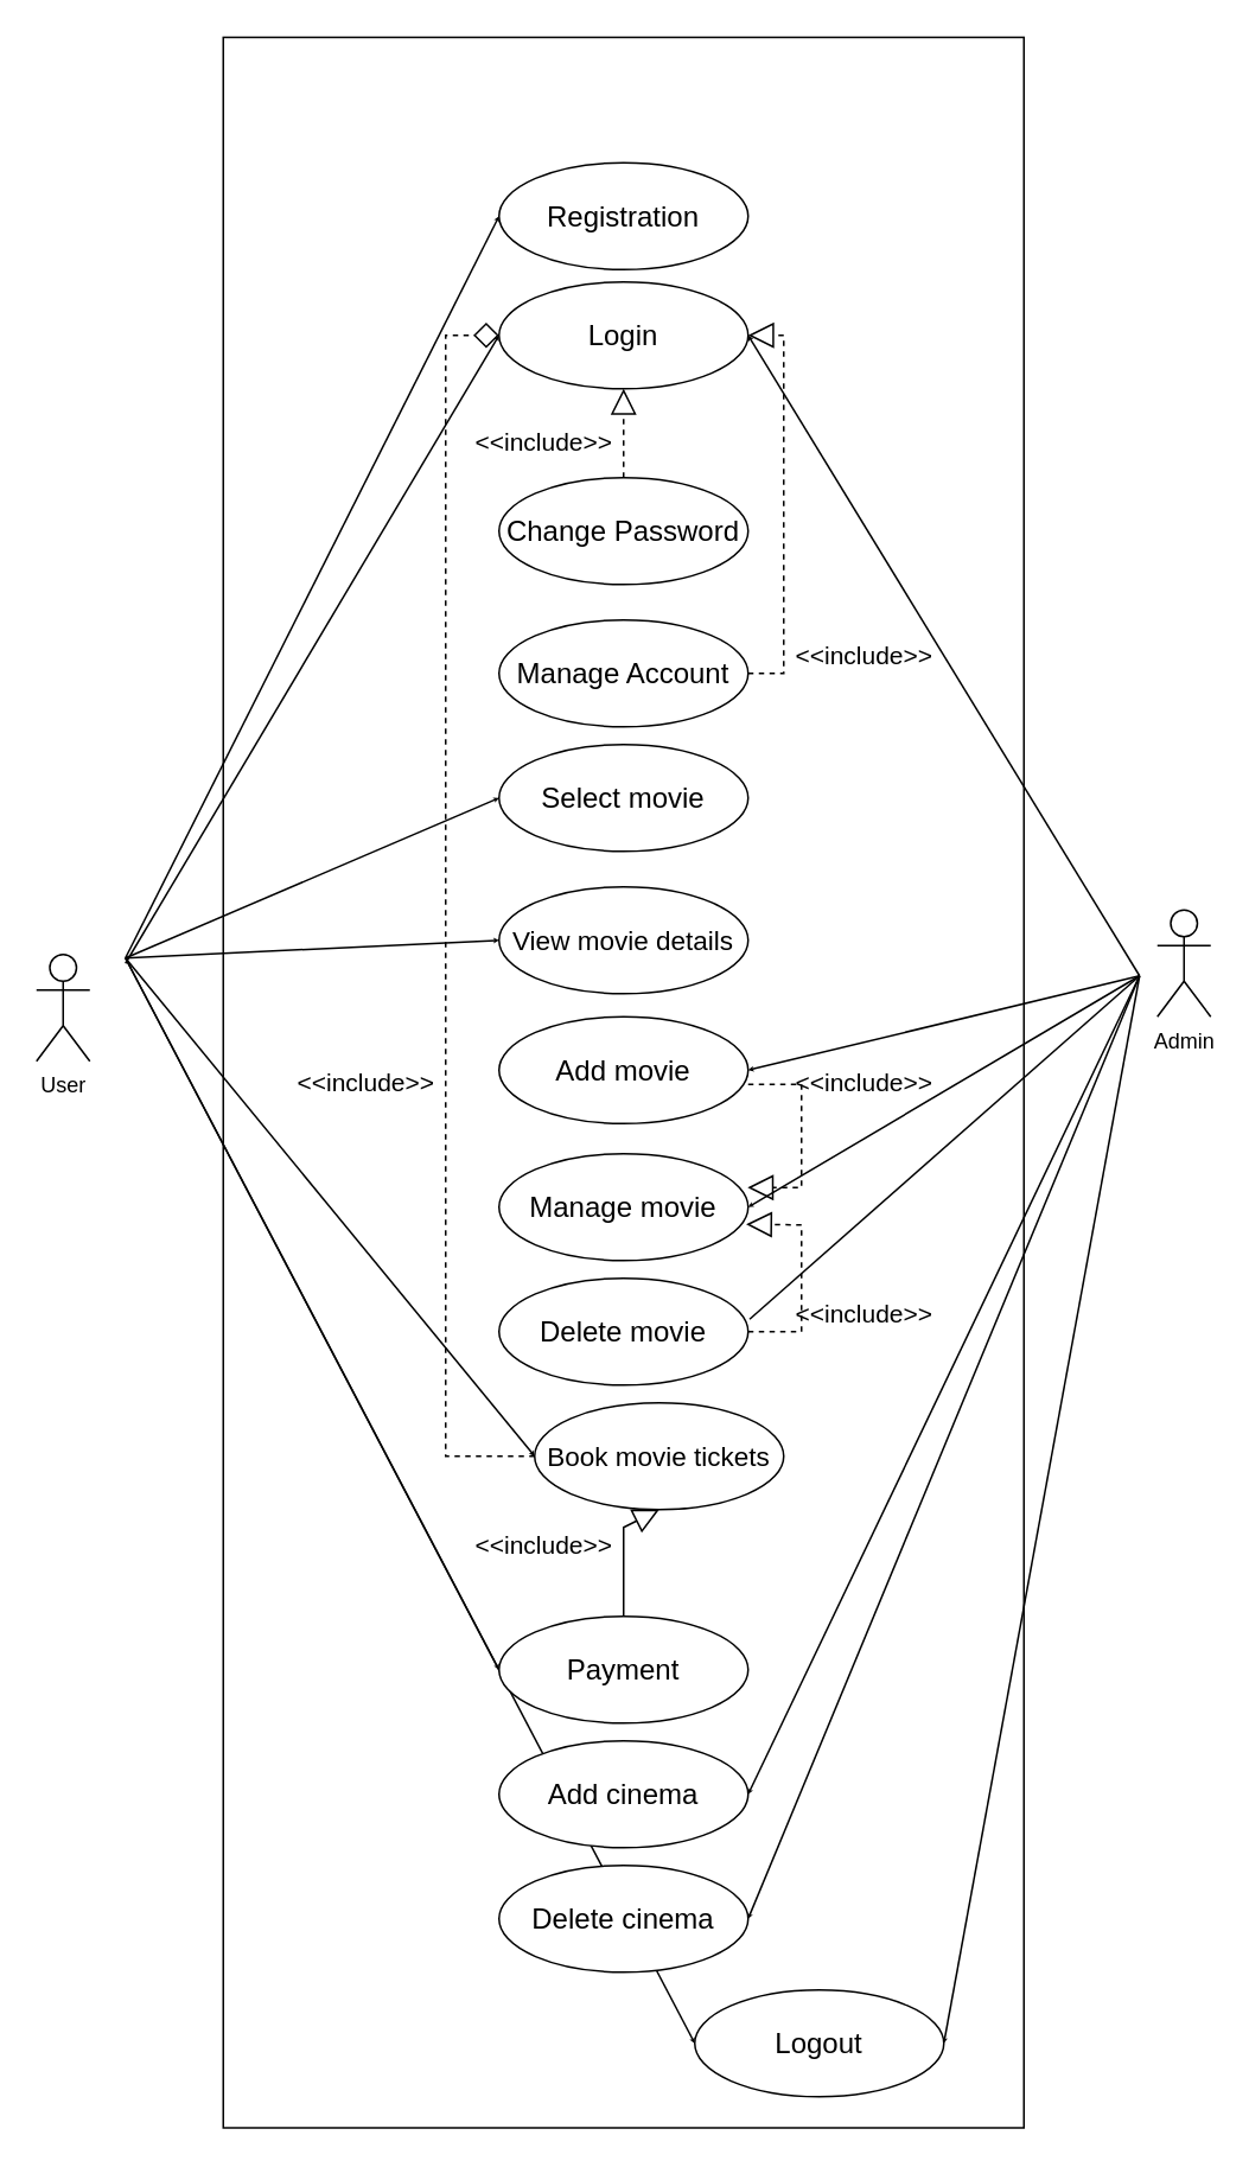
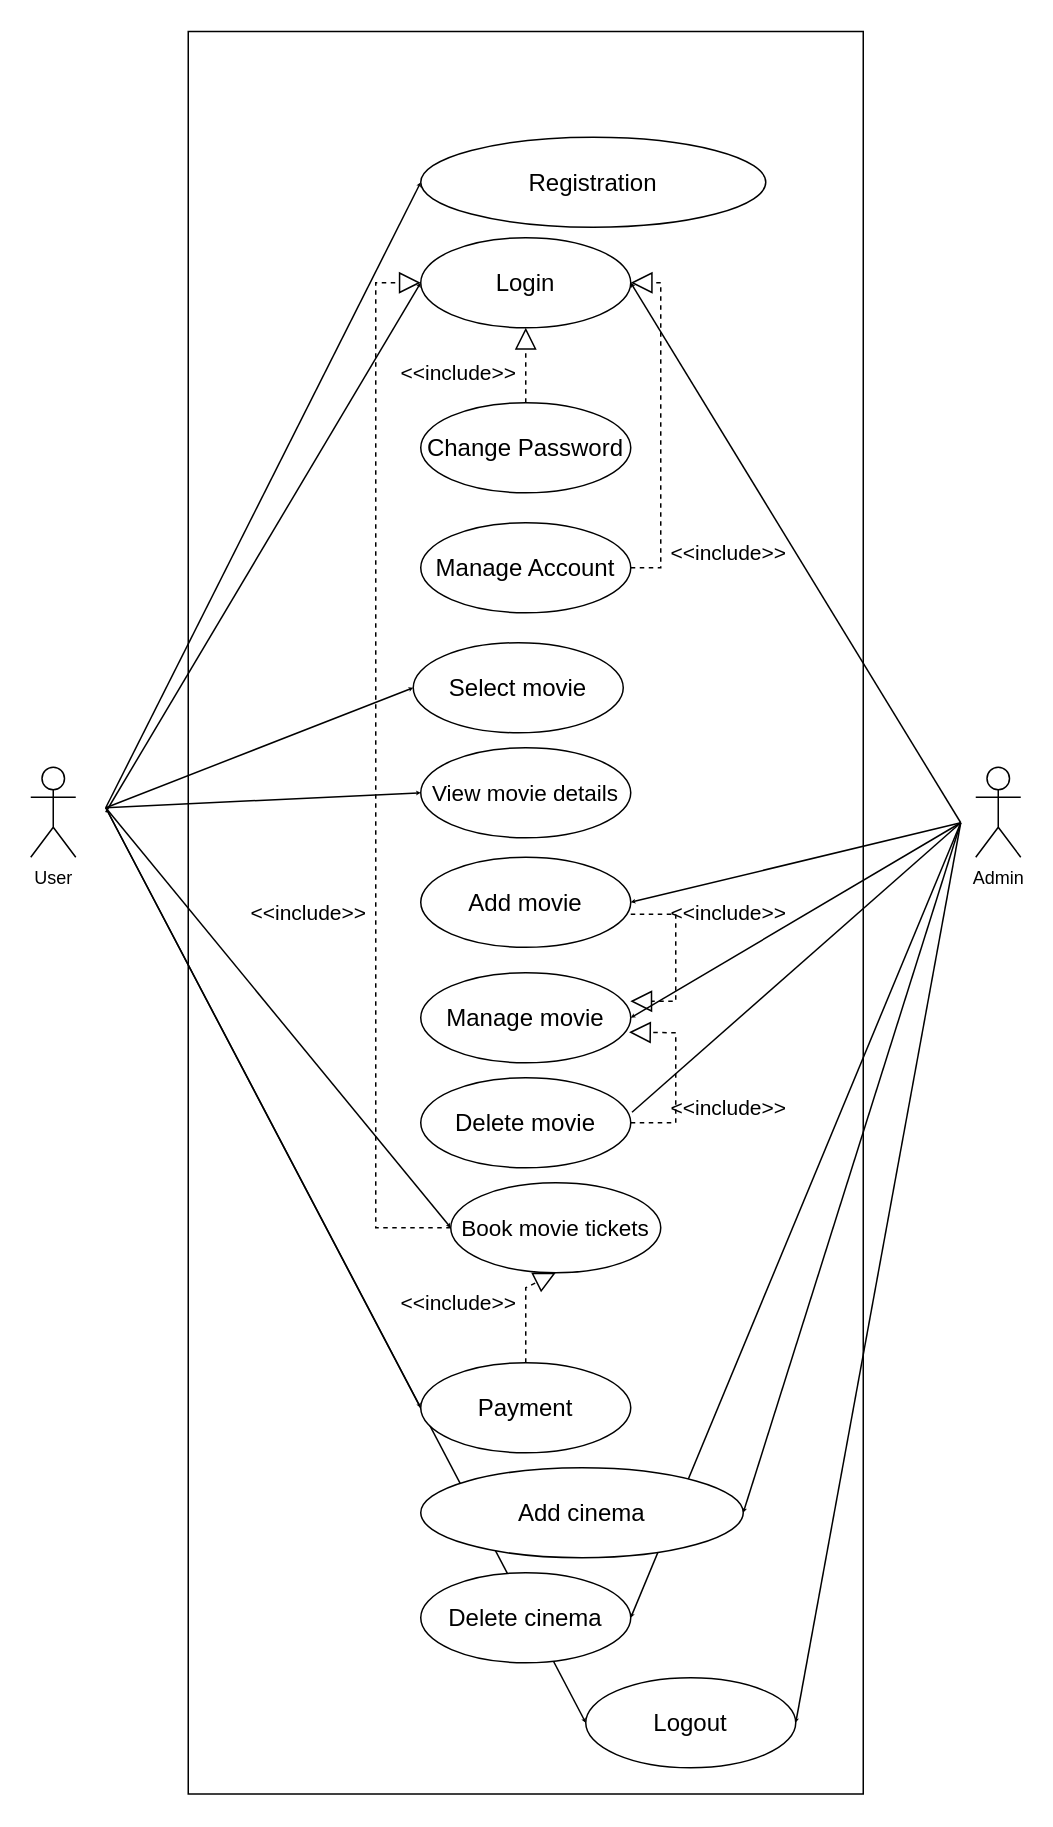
- <mxCell id="16" value="&lt;font style=&quot;font-size: 16px&quot;&gt;Registration&lt;/font&gt;" style="ellipse;whiteSpace=wrap;html=1;" parent="1" vertex="1"><mxGeometry x="280" y="91" width="140" height="60" as="geometry" /></mxCell>
+ <mxCell id="16" value="&lt;font style=&quot;font-size: 16px&quot;&gt;Registration&lt;/font&gt;" style="ellipse;whiteSpace=wrap;html=1;" parent="1" vertex="1"><mxGeometry x="280" y="91" width="230" height="60" as="geometry" /></mxCell>
- <mxCell id="43" value="" style="endArrow=diamond;dashed=1;endFill=0;endSize=12;html=1;rounded=0;fontSize=14;entryX=0;entryY=0.5;entryDx=0;entryDy=0;exitX=0;exitY=0.5;exitDx=0;exitDy=0;" edge="1" parent="1" source="20" target="17"><mxGeometry width="160" relative="1" as="geometry"><mxPoint x="40" y="343" as="sourcePoint" /><mxPoint x="40" y="153" as="targetPoint" /><Array as="points"><mxPoint x="250" y="818" /><mxPoint x="250" y="348" /><mxPoint x="250" y="188" /></Array></mxGeometry></mxCell>
+ <mxCell id="43" value="" style="endArrow=block;dashed=1;endFill=0;endSize=12;html=1;rounded=0;fontSize=14;entryX=0;entryY=0.5;entryDx=0;entryDy=0;exitX=0;exitY=0.5;exitDx=0;exitDy=0;" edge="1" parent="1" source="20" target="17"><mxGeometry width="160" relative="1" as="geometry"><mxPoint x="40" y="343" as="sourcePoint" /><mxPoint x="40" y="153" as="targetPoint" /><Array as="points"><mxPoint x="250" y="818" /><mxPoint x="250" y="348" /><mxPoint x="250" y="188" /></Array></mxGeometry></mxCell>
- <mxCell id="18" value="&lt;font style=&quot;font-size: 16px&quot;&gt;Select movie&lt;/font&gt;" style="ellipse;whiteSpace=wrap;html=1;" parent="1" vertex="1"><mxGeometry x="280" y="418" width="140" height="60" as="geometry" /></mxCell>
+ <mxCell id="18" value="&lt;font style=&quot;font-size: 16px&quot;&gt;Select movie&lt;/font&gt;" style="ellipse;whiteSpace=wrap;html=1;" parent="1" vertex="1"><mxGeometry x="275" y="428" width="140" height="60" as="geometry" /></mxCell>
- <mxCell id="9" value="User" style="shape=umlActor;verticalLabelPosition=bottom;verticalAlign=top;html=1;" parent="1" vertex="1"><mxGeometry x="20" y="536" width="30" height="60" as="geometry" /></mxCell>
+ <mxCell id="9" value="User" style="shape=umlActor;verticalLabelPosition=bottom;verticalAlign=top;html=1;" parent="1" vertex="1"><mxGeometry x="20" y="511" width="30" height="60" as="geometry" /></mxCell>
- <mxCell id="40" value="" style="endArrow=block;dashed=0;endFill=0;endSize=12;html=1;rounded=0;entryX=0.5;entryY=1;entryDx=0;entryDy=0;exitX=0.5;exitY=0;exitDx=0;exitDy=0;" edge="1" parent="1" source="23" target="20"><mxGeometry width="160" relative="1" as="geometry"><mxPoint x="420" y="888" as="sourcePoint" /><mxPoint x="510" y="918" as="targetPoint" /><Array as="points"><mxPoint x="350" y="858" /></Array></mxGeometry></mxCell>
+ <mxCell id="40" value="" style="endArrow=block;dashed=1;endFill=0;endSize=12;html=1;rounded=0;entryX=0.5;entryY=1;entryDx=0;entryDy=0;exitX=0.5;exitY=0;exitDx=0;exitDy=0;" edge="1" parent="1" source="23" target="20"><mxGeometry width="160" relative="1" as="geometry"><mxPoint x="420" y="888" as="sourcePoint" /><mxPoint x="510" y="918" as="targetPoint" /><Array as="points"><mxPoint x="350" y="858" /></Array></mxGeometry></mxCell>
- <mxCell id="24" value="&lt;font style=&quot;font-size: 16px&quot;&gt;Add cinema&lt;/font&gt;" style="ellipse;whiteSpace=wrap;html=1;" parent="1" vertex="1"><mxGeometry x="280" y="978" width="140" height="60" as="geometry" /></mxCell>
+ <mxCell id="24" value="&lt;font style=&quot;font-size: 16px&quot;&gt;Add cinema&lt;/font&gt;" style="ellipse;whiteSpace=wrap;html=1;" parent="1" vertex="1"><mxGeometry x="280" y="978" width="215" height="60" as="geometry" /></mxCell>
